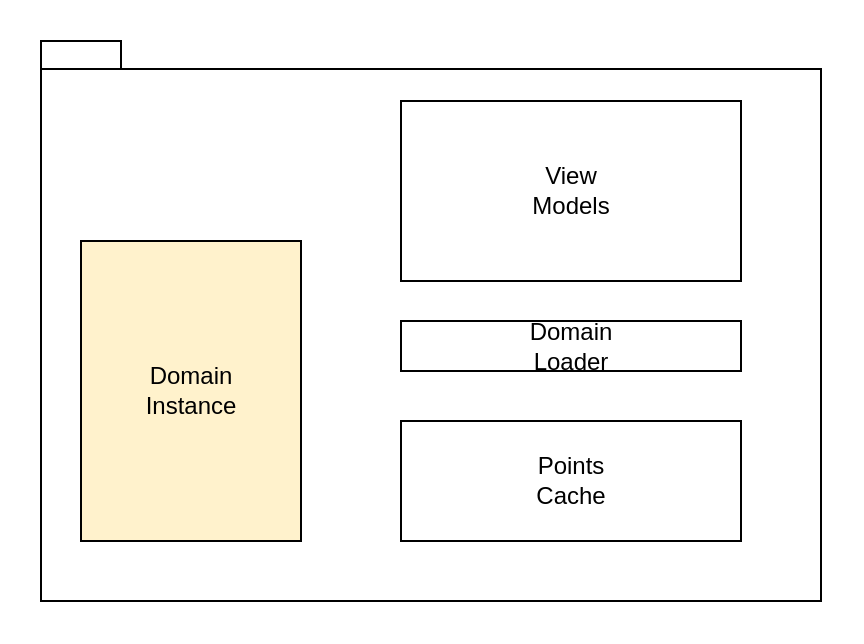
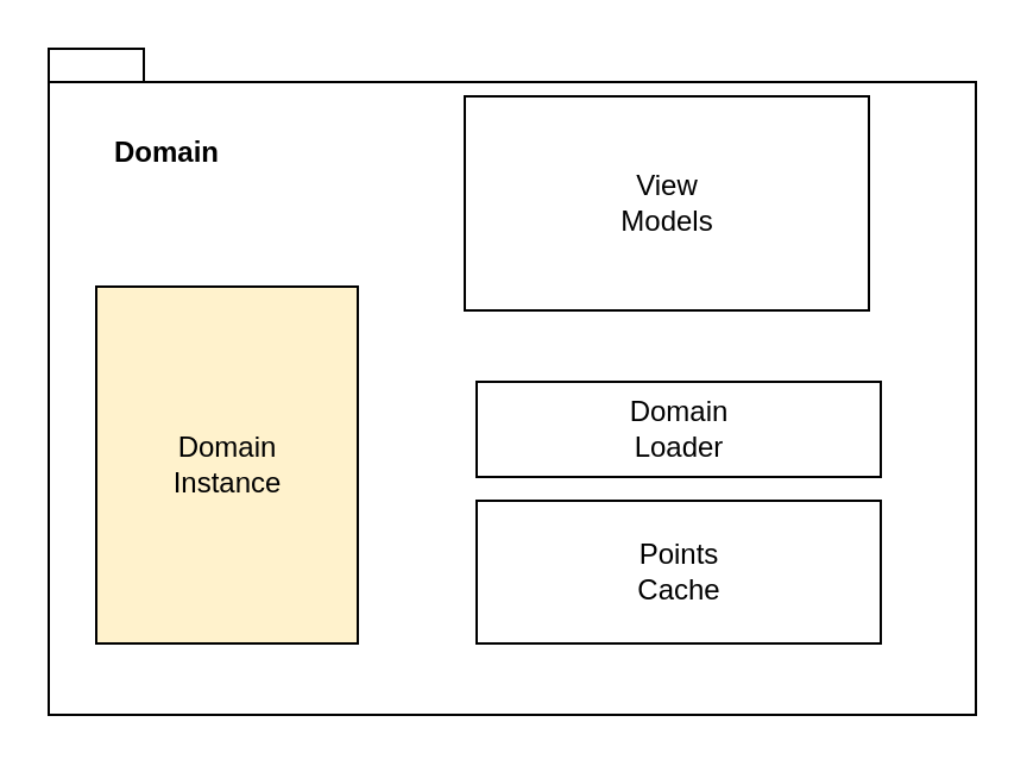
+ <mxCell id="3" value="Domain" style="text;align=center;fontStyle=1;verticalAlign=middle;spacingLeft=3;spacingRight=3;strokeColor=none;rotatable=0;points=[[0,0.5],[1,0.5]];portConstraint=eastwest;" vertex="1" parent="1"><mxGeometry x="30" y="50" width="80" height="26" as="geometry" /></mxCell>
- <mxCell id="5" value="View&lt;br&gt;Models" style="html=1;" vertex="1" parent="1"><mxGeometry x="200" y="50" width="170" height="90" as="geometry" /></mxCell>
+ <mxCell id="5" value="View&lt;br&gt;Models" style="html=1;" vertex="1" parent="1"><mxGeometry x="195" y="40" width="170" height="90" as="geometry" /></mxCell>
- <mxCell id="7" value="Domain&lt;br&gt;Loader" style="html=1;" vertex="1" parent="1"><mxGeometry x="200" y="160" width="170" height="25" as="geometry" /></mxCell>
+ <mxCell id="7" value="Domain&lt;br&gt;Loader" style="html=1;" vertex="1" parent="1"><mxGeometry x="200" y="160" width="170" height="40" as="geometry" /></mxCell>
